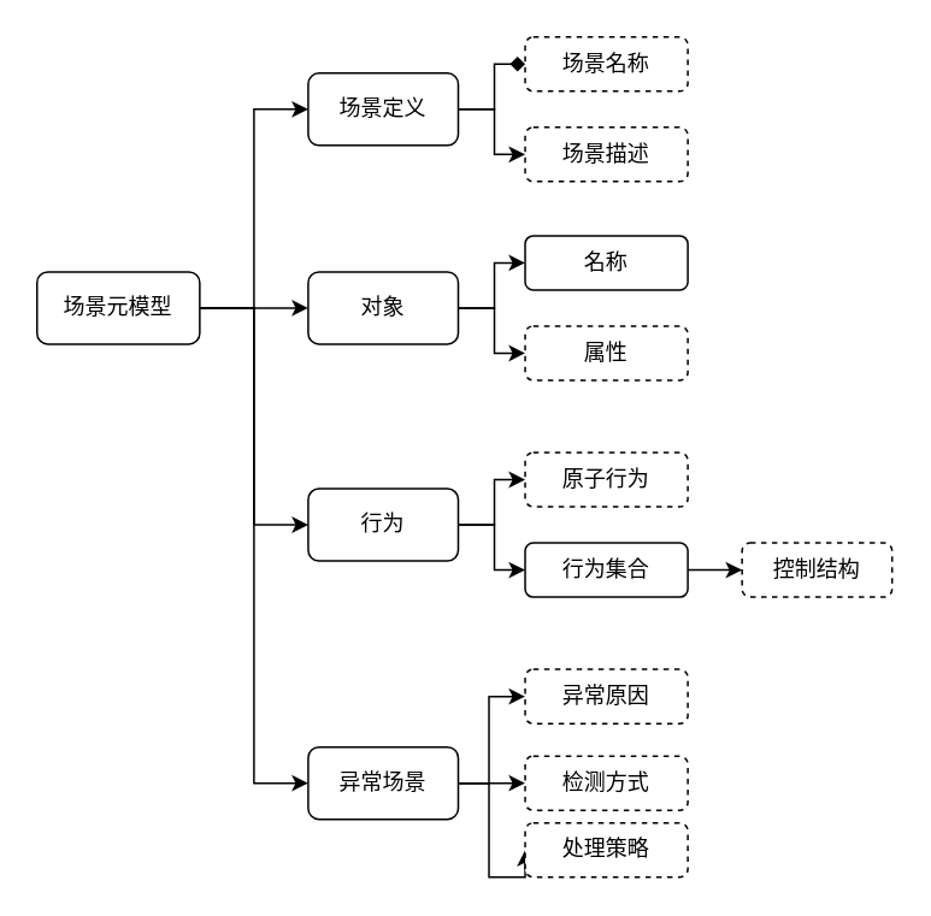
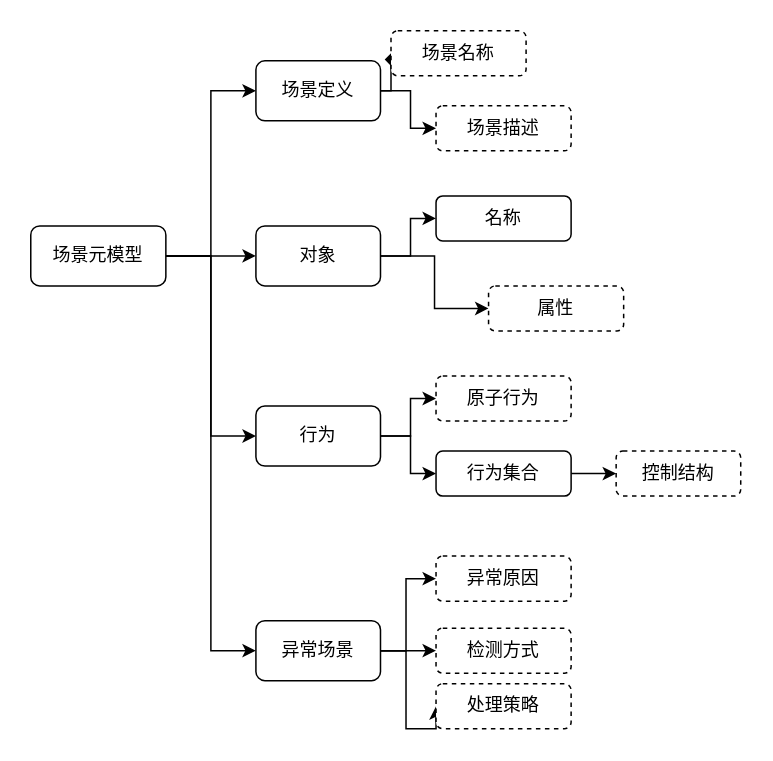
- <mxCell id="10" value="场景名称" style="rounded=1;whiteSpace=wrap;html=1;fontSize=12;glass=0;strokeWidth=1;shadow=0;dashed=1;" parent="1" vertex="1"><mxGeometry x="290" y="20" width="90" height="30" as="geometry" /></mxCell>
+ <mxCell id="10" value="场景名称" style="rounded=1;whiteSpace=wrap;html=1;fontSize=12;glass=0;strokeWidth=1;shadow=0;dashed=1;" parent="1" vertex="1"><mxGeometry x="260" y="20" width="90" height="30" as="geometry" /></mxCell>
- <mxCell id="19" value="属性" style="rounded=1;whiteSpace=wrap;html=1;fontSize=12;glass=0;strokeWidth=1;shadow=0;dashed=1;" parent="1" vertex="1"><mxGeometry x="290" y="180" width="90" height="30" as="geometry" /></mxCell>
+ <mxCell id="19" value="属性" style="rounded=1;whiteSpace=wrap;html=1;fontSize=12;glass=0;strokeWidth=1;shadow=0;dashed=1;" parent="1" vertex="1"><mxGeometry x="325" y="190" width="90" height="30" as="geometry" /></mxCell>
